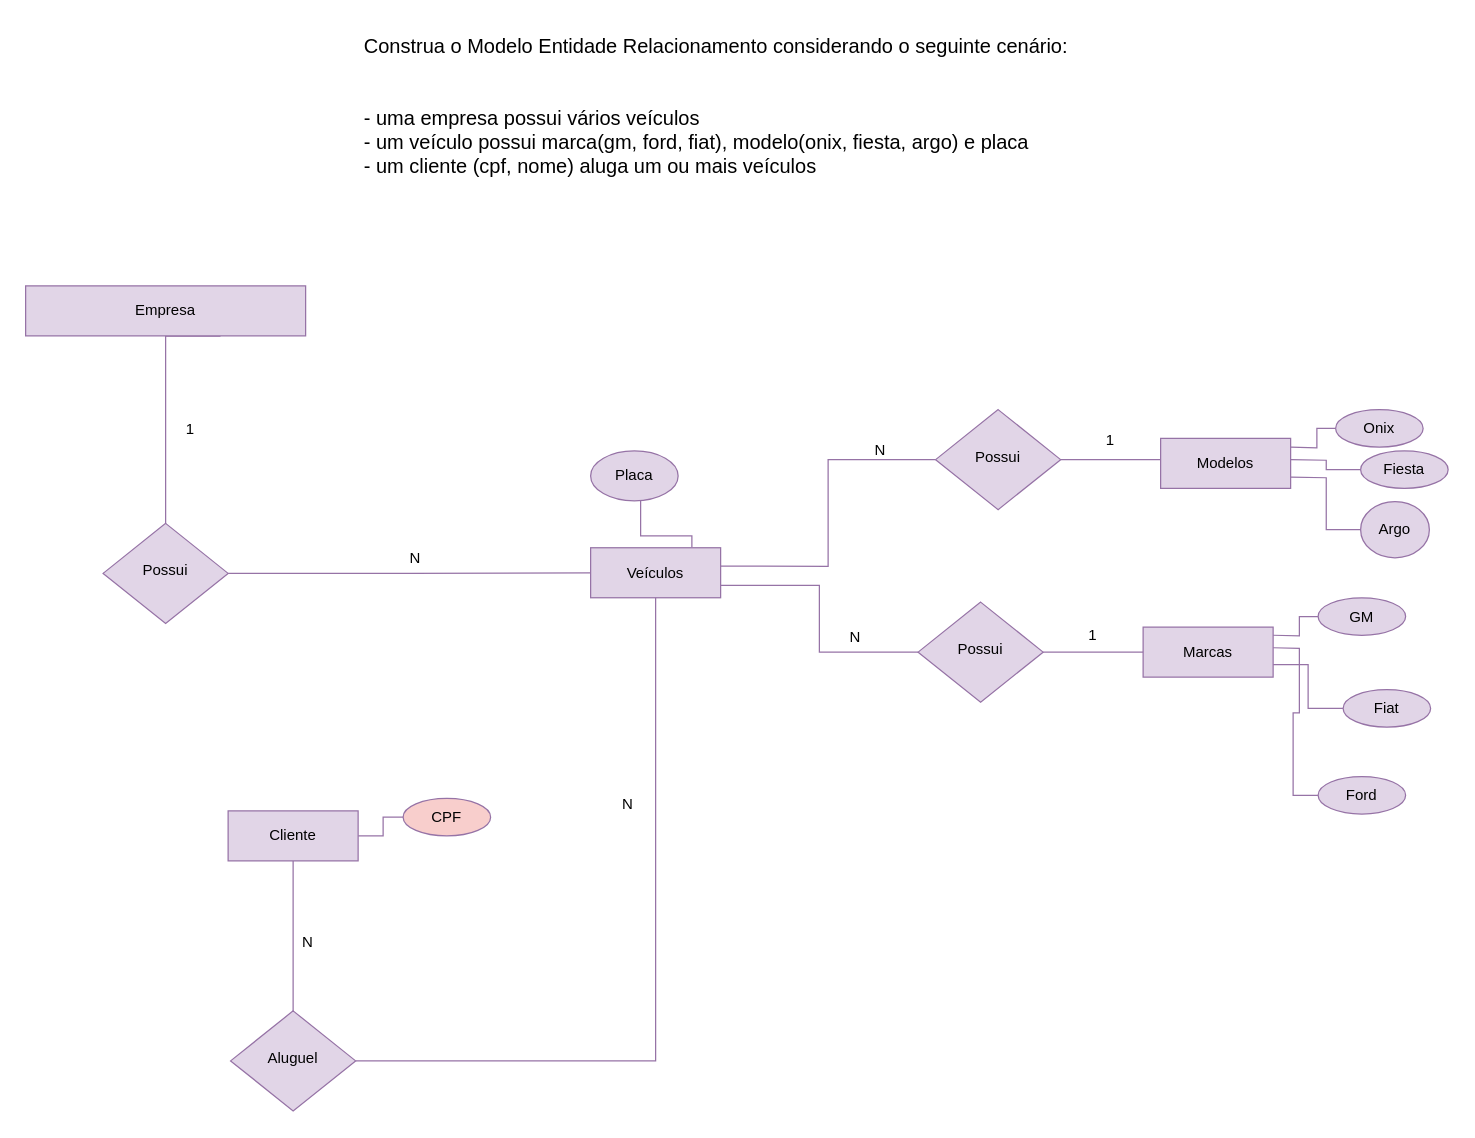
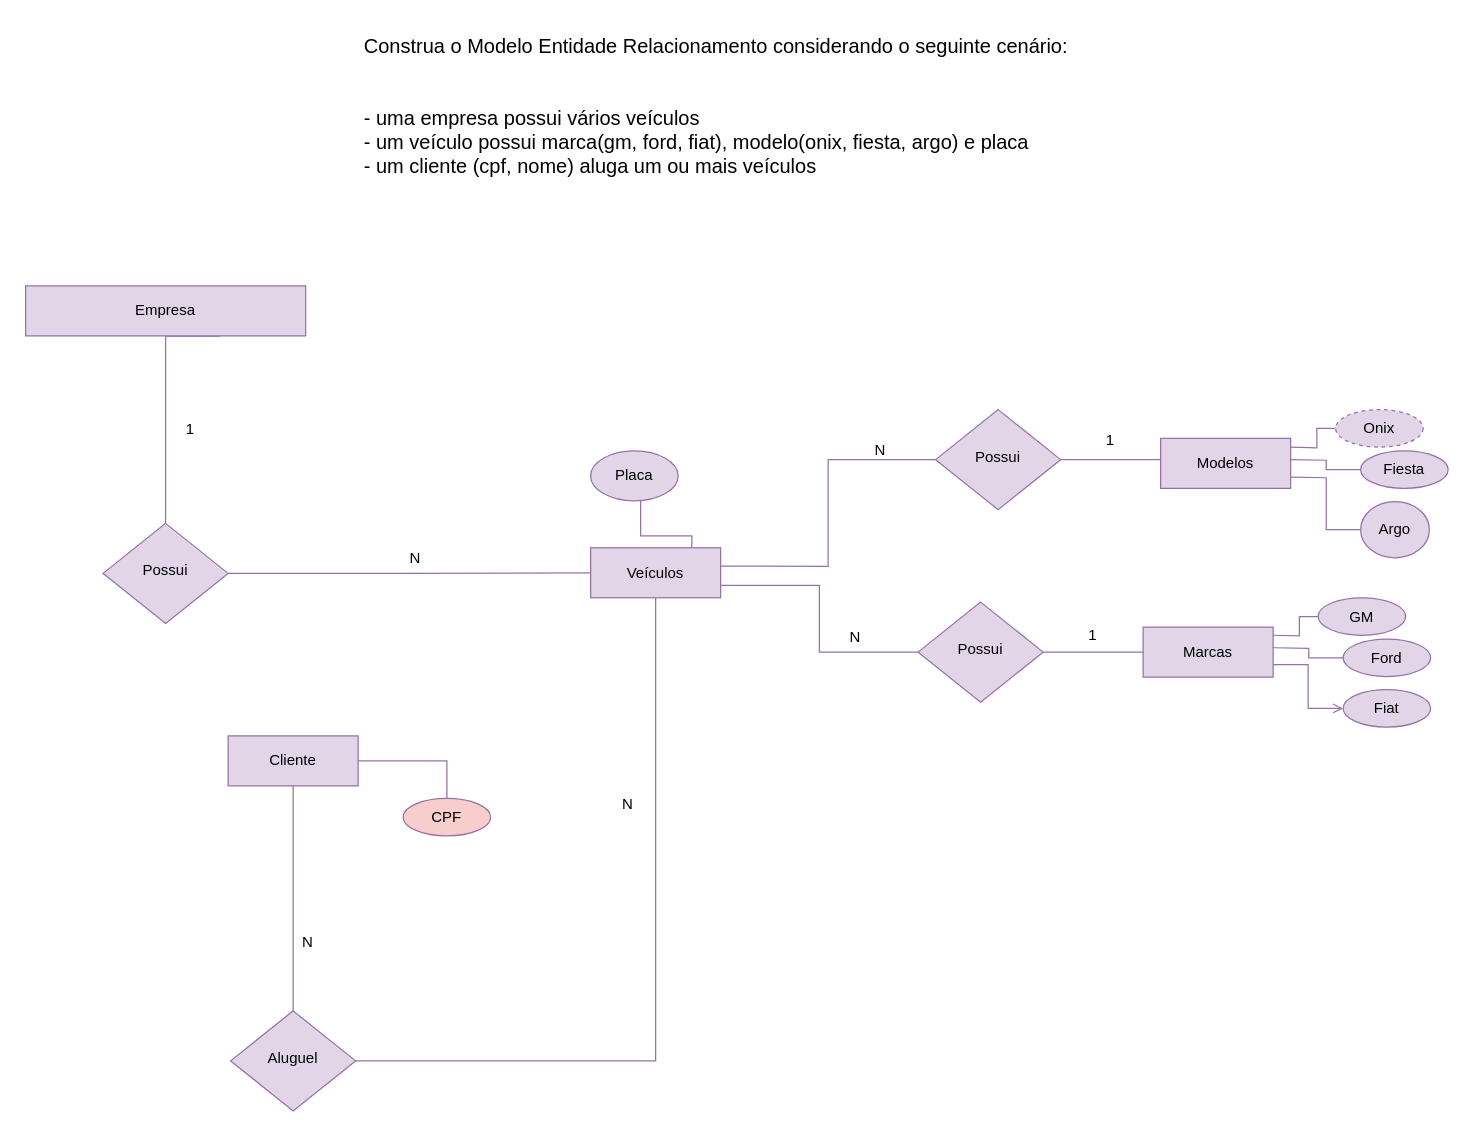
- <mxCell id="33" value="Onix" style="ellipse;whiteSpace=wrap;html=1;;fontSize=12;glass=0;strokeWidth=1;shadow=0;fillColor=#e1d5e7;strokeColor=#9673a6;" vertex="1" parent="1"><mxGeometry x="1068" y="327" width="70" height="30" as="geometry" /></mxCell>
+ <mxCell id="33" value="Onix" style="ellipse;whiteSpace=wrap;html=1;fontSize=12;glass=0;strokeWidth=1;shadow=0;fillColor=#e1d5e7;strokeColor=#9673a6;dashed=1;" vertex="1" parent="1"><mxGeometry x="1068" y="327" width="70" height="30" as="geometry" /></mxCell>
- <mxCell id="26" style="edgeStyle=orthogonalEdgeStyle;rounded=0;orthogonalLoop=1;jettySize=auto;html=1;exitX=1;exitY=0.75;exitDx=0;exitDy=0;entryX=0;entryY=0.5;entryDx=0;entryDy=0;endArrow=none;endFill=0;fillColor=#e1d5e7;strokeColor=#9673a6;" edge="1" parent="1" source="15" target="27"><mxGeometry relative="1" as="geometry"><mxPoint x="1018" y="558" as="sourcePoint" /></mxGeometry></mxCell>
+ <mxCell id="26" style="edgeStyle=orthogonalEdgeStyle;rounded=0;orthogonalLoop=1;jettySize=auto;html=1;exitX=1;exitY=0.75;exitDx=0;exitDy=0;entryX=0;entryY=0.5;entryDx=0;entryDy=0;endArrow=open;endFill=0;fillColor=#e1d5e7;strokeColor=#9673a6;" edge="1" parent="1" source="15" target="27"><mxGeometry relative="1" as="geometry"><mxPoint x="1018" y="558" as="sourcePoint" /></mxGeometry></mxCell>
- <mxCell id="23" value="Ford" style="ellipse;whiteSpace=wrap;html=1;;fontSize=12;glass=0;strokeWidth=1;shadow=0;fillColor=#e1d5e7;strokeColor=#9673a6;" vertex="1" parent="1"><mxGeometry x="1054" y="620.5" width="70" height="30" as="geometry" /></mxCell>
+ <mxCell id="23" value="Ford" style="ellipse;whiteSpace=wrap;html=1;;fontSize=12;glass=0;strokeWidth=1;shadow=0;fillColor=#e1d5e7;strokeColor=#9673a6;" vertex="1" parent="1"><mxGeometry x="1074" y="510.5" width="70" height="30" as="geometry" /></mxCell>
- <mxCell id="11" value="Cliente" style="rounded=0;whiteSpace=wrap;html=1;fontSize=12;glass=0;strokeWidth=1;shadow=0;fillColor=#e1d5e7;strokeColor=#9673a6;" vertex="1" parent="1"><mxGeometry x="182" y="648" width="104" height="40" as="geometry" /></mxCell>
+ <mxCell id="11" value="Cliente" style="rounded=0;whiteSpace=wrap;html=1;fontSize=12;glass=0;strokeWidth=1;shadow=0;fillColor=#e1d5e7;strokeColor=#9673a6;" vertex="1" parent="1"><mxGeometry x="182" y="588" width="104" height="40" as="geometry" /></mxCell>
